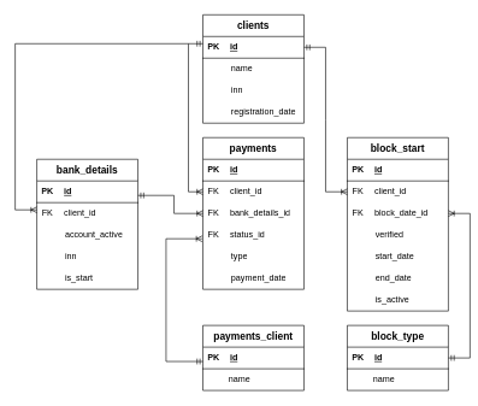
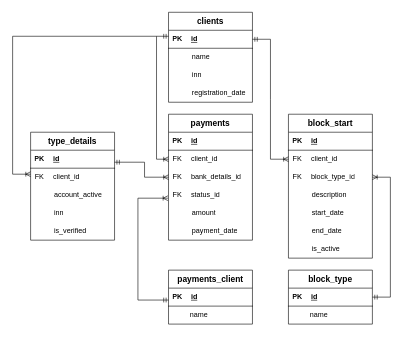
- <mxCell id="29" value="&lt;b style=&quot;border-color: var(--border-color); font-size: 14px;&quot;&gt;bank_details&lt;br&gt;&lt;/b&gt;" style="swimlane;fontStyle=0;childLayout=stackLayout;horizontal=1;startSize=30;horizontalStack=0;resizeParent=1;resizeParentMax=0;resizeLast=0;collapsible=1;marginBottom=0;whiteSpace=wrap;html=1;" parent="1" vertex="1"><mxGeometry x="50" y="220" width="140" height="180" as="geometry"><mxRectangle x="-50" y="470" width="80" height="30" as="alternateBounds" /></mxGeometry></mxCell>
+ <mxCell id="29" value="&lt;b style=&quot;border-color: var(--border-color); font-size: 14px;&quot;&gt;type_details&lt;br&gt;&lt;/b&gt;" style="swimlane;fontStyle=0;childLayout=stackLayout;horizontal=1;startSize=30;horizontalStack=0;resizeParent=1;resizeParentMax=0;resizeLast=0;collapsible=1;marginBottom=0;whiteSpace=wrap;html=1;" parent="1" vertex="1"><mxGeometry x="50" y="220" width="140" height="180" as="geometry"><mxRectangle x="-50" y="470" width="80" height="30" as="alternateBounds" /></mxGeometry></mxCell>
- <mxCell id="59" value="block_date_id" style="shape=partialRectangle;connectable=0;fillColor=none;top=0;left=0;bottom=0;right=0;align=left;spacingLeft=6;fontStyle=0;overflow=hidden;whiteSpace=wrap;html=1;" parent="57" vertex="1"><mxGeometry x="30" width="110" height="30" as="geometry"><mxRectangle width="110" height="30" as="alternateBounds" /></mxGeometry></mxCell>
+ <mxCell id="59" value="block_type_id" style="shape=partialRectangle;connectable=0;fillColor=none;top=0;left=0;bottom=0;right=0;align=left;spacingLeft=6;fontStyle=0;overflow=hidden;whiteSpace=wrap;html=1;" parent="57" vertex="1"><mxGeometry x="30" width="110" height="30" as="geometry"><mxRectangle width="110" height="30" as="alternateBounds" /></mxGeometry></mxCell>
- <mxCell id="60" value="&amp;nbsp; &amp;nbsp; &amp;nbsp; &amp;nbsp; &amp;nbsp; verified" style="text;strokeColor=none;fillColor=none;align=left;verticalAlign=middle;spacingLeft=4;spacingRight=4;overflow=hidden;points=[[0,0.5],[1,0.5]];portConstraint=eastwest;rotatable=0;whiteSpace=wrap;html=1;" parent="47" vertex="1"><mxGeometry y="120" width="140" height="30" as="geometry" /></mxCell>
+ <mxCell id="60" value="&amp;nbsp; &amp;nbsp; &amp;nbsp; &amp;nbsp; &amp;nbsp; description" style="text;strokeColor=none;fillColor=none;align=left;verticalAlign=middle;spacingLeft=4;spacingRight=4;overflow=hidden;points=[[0,0.5],[1,0.5]];portConstraint=eastwest;rotatable=0;whiteSpace=wrap;html=1;" parent="47" vertex="1"><mxGeometry y="120" width="140" height="30" as="geometry" /></mxCell>
- <mxCell id="27" value="&amp;nbsp; &amp;nbsp; &amp;nbsp; &amp;nbsp; &amp;nbsp; type" style="text;strokeColor=none;fillColor=none;align=left;verticalAlign=middle;spacingLeft=4;spacingRight=4;overflow=hidden;points=[[0,0.5],[1,0.5]];portConstraint=eastwest;rotatable=0;whiteSpace=wrap;html=1;" parent="10" vertex="1"><mxGeometry y="150" width="140" height="30" as="geometry" /></mxCell>
+ <mxCell id="27" value="&amp;nbsp; &amp;nbsp; &amp;nbsp; &amp;nbsp; &amp;nbsp; amount" style="text;strokeColor=none;fillColor=none;align=left;verticalAlign=middle;spacingLeft=4;spacingRight=4;overflow=hidden;points=[[0,0.5],[1,0.5]];portConstraint=eastwest;rotatable=0;whiteSpace=wrap;html=1;" parent="10" vertex="1"><mxGeometry y="150" width="140" height="30" as="geometry" /></mxCell>
- <mxCell id="40" value="&amp;nbsp; &amp;nbsp; &amp;nbsp; &amp;nbsp; &amp;nbsp; is_start" style="text;strokeColor=none;fillColor=none;align=left;verticalAlign=middle;spacingLeft=4;spacingRight=4;overflow=hidden;points=[[0,0.5],[1,0.5]];portConstraint=eastwest;rotatable=0;whiteSpace=wrap;html=1;" parent="29" vertex="1"><mxGeometry y="150" width="140" height="30" as="geometry" /></mxCell>
+ <mxCell id="40" value="&amp;nbsp; &amp;nbsp; &amp;nbsp; &amp;nbsp; &amp;nbsp; is_verified" style="text;strokeColor=none;fillColor=none;align=left;verticalAlign=middle;spacingLeft=4;spacingRight=4;overflow=hidden;points=[[0,0.5],[1,0.5]];portConstraint=eastwest;rotatable=0;whiteSpace=wrap;html=1;" parent="29" vertex="1"><mxGeometry y="150" width="140" height="30" as="geometry" /></mxCell>
